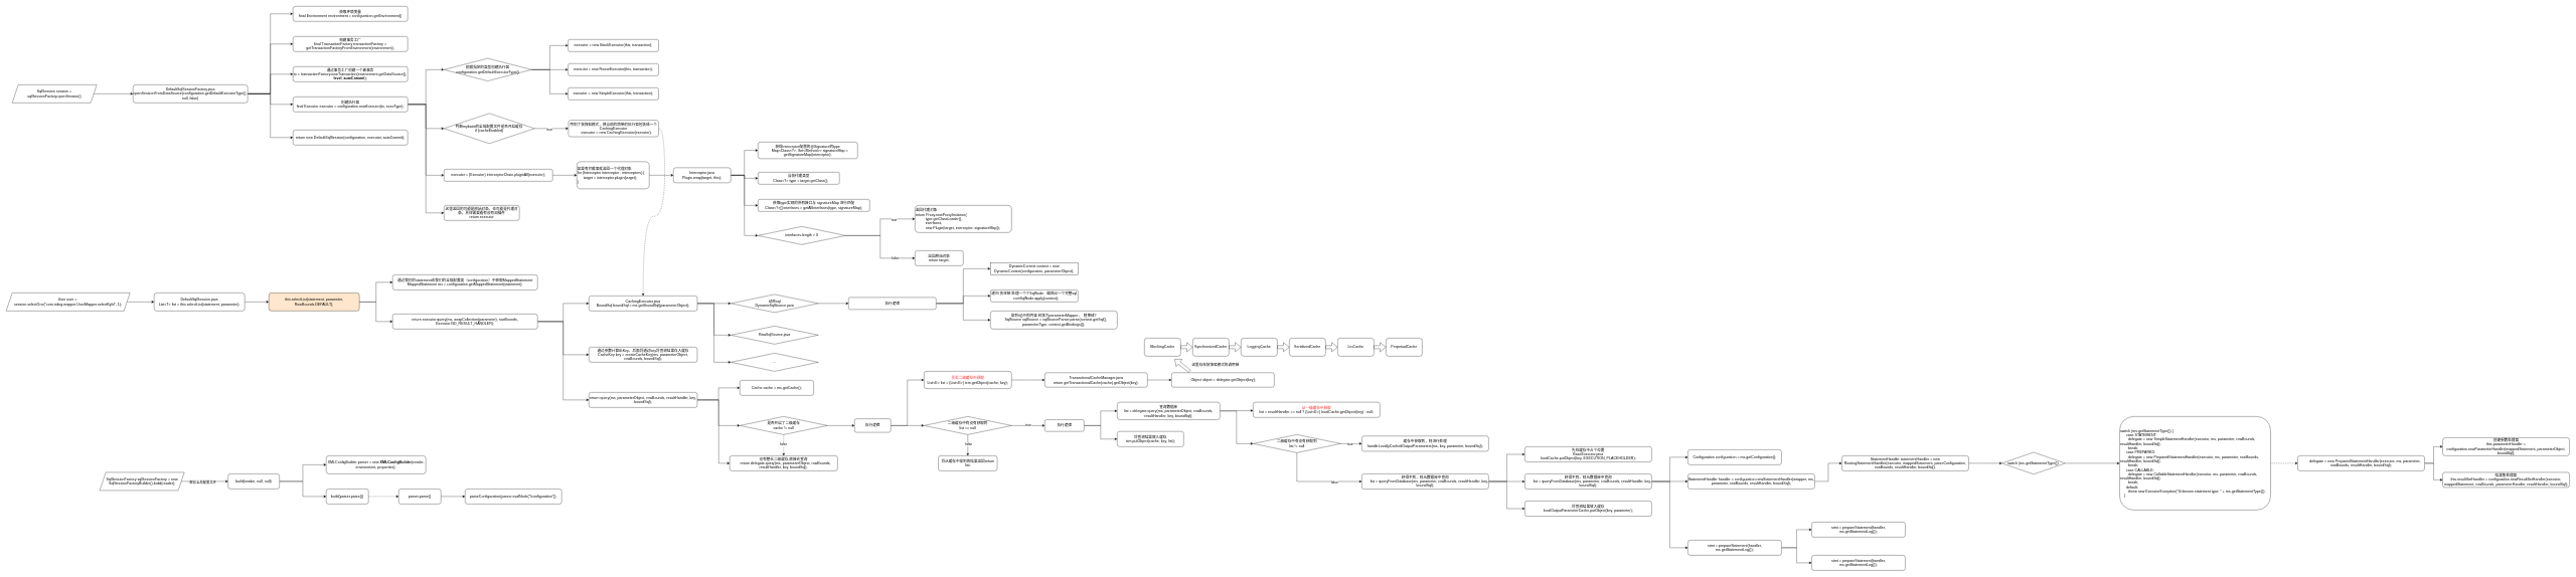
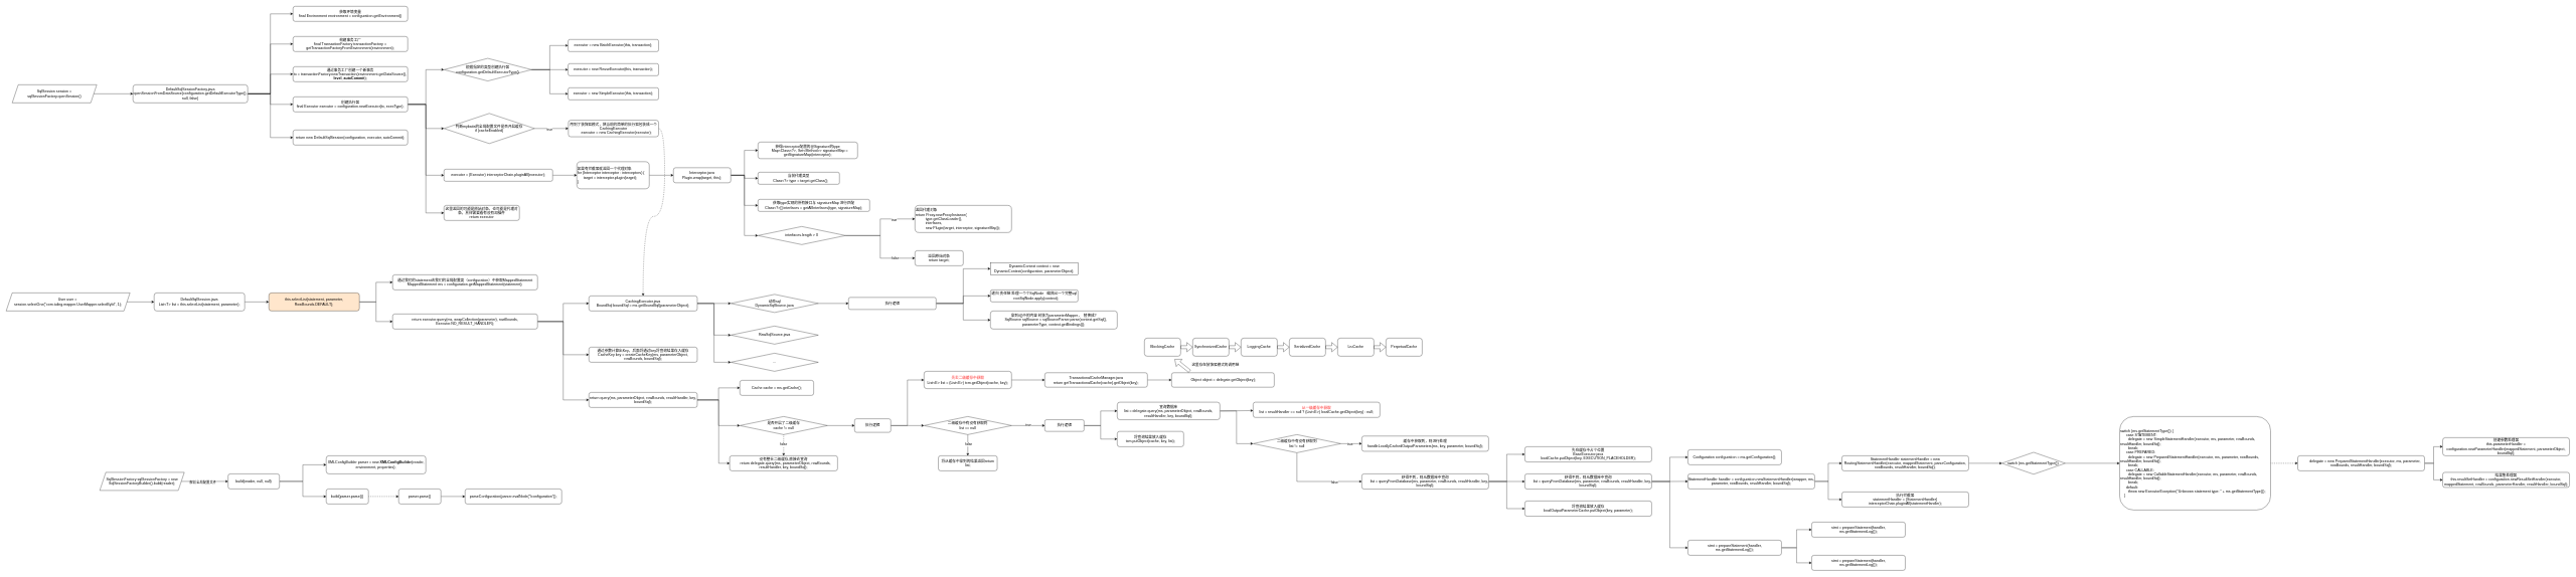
+ <mxCell id="154" style="edgeStyle=orthogonalEdgeStyle;rounded=0;orthogonalLoop=1;jettySize=auto;html=1;exitX=1;exitY=0.5;exitDx=0;exitDy=0;entryX=0;entryY=0.5;entryDx=0;entryDy=0;fontColor=#FF6666;" edge="1" parent="1" source="155" target="161"><mxGeometry relative="1" as="geometry" /></mxCell>
+ <mxCell id="161" value="执行拦截器&lt;br&gt;statementHandler = (StatementHandler) interceptorChain.pluginAll(statementHandler);" style="rounded=1;whiteSpace=wrap;html=1;" vertex="1" parent="1"><mxGeometry x="6100" y="1630" width="420" height="50" as="geometry" /></mxCell>
